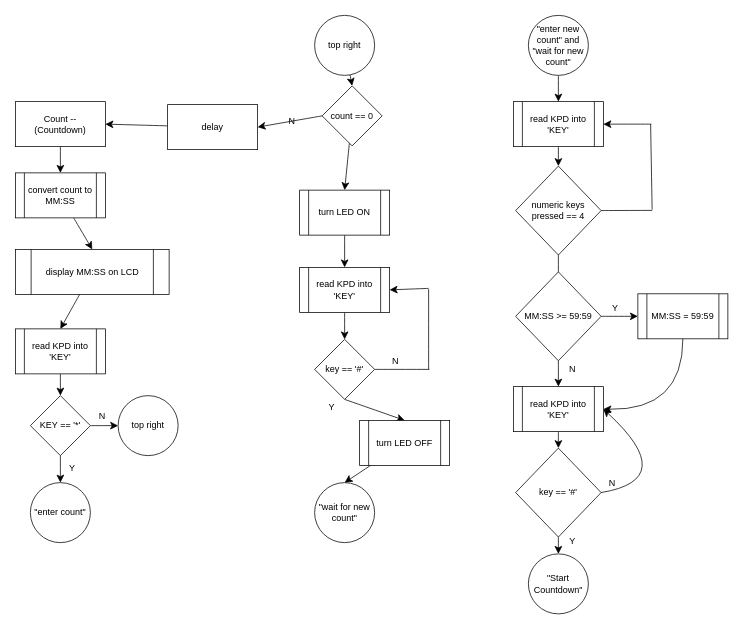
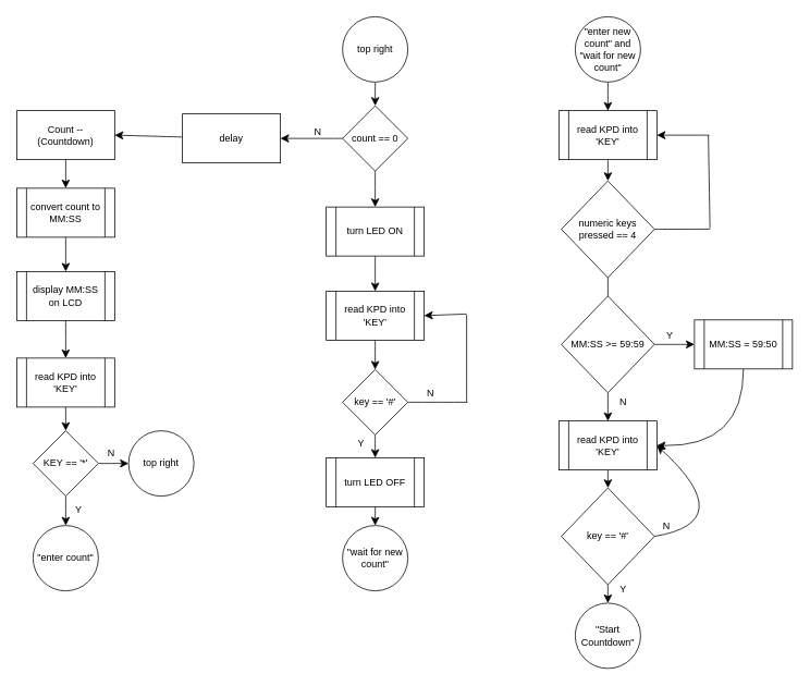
- <mxCell id="19" value="count == 0" style="rhombus;whiteSpace=wrap;html=1;" vertex="1" parent="1"><mxGeometry x="429" y="114" width="80" height="80" as="geometry" /></mxCell>
+ <mxCell id="19" value="count == 0" style="rhombus;whiteSpace=wrap;html=1;" vertex="1" parent="1"><mxGeometry x="419" y="129" width="80" height="80" as="geometry" /></mxCell>
- <mxCell id="7" value="display MM:SS on LCD" style="shape=process;whiteSpace=wrap;html=1;backgroundOutline=1;" vertex="1" parent="1"><mxGeometry x="20" y="332" width="205" height="60" as="geometry" /></mxCell>
+ <mxCell id="7" value="display MM:SS on LCD" style="shape=process;whiteSpace=wrap;html=1;backgroundOutline=1;" vertex="1" parent="1"><mxGeometry x="20" y="332" width="120" height="60" as="geometry" /></mxCell>
- <mxCell id="57" value="MM:SS = 59:59" style="shape=process;whiteSpace=wrap;html=1;backgroundOutline=1;" vertex="1" parent="1"><mxGeometry x="850" y="391.25" width="120" height="60" as="geometry" /></mxCell>
+ <mxCell id="57" value="MM:SS = 59:50" style="shape=process;whiteSpace=wrap;html=1;backgroundOutline=1;" vertex="1" parent="1"><mxGeometry x="850" y="391.25" width="120" height="60" as="geometry" /></mxCell>
- <mxCell id="32" value="turn LED OFF" style="shape=process;whiteSpace=wrap;html=1;backgroundOutline=1;" vertex="1" parent="1"><mxGeometry x="479" y="560" width="120" height="60" as="geometry" /></mxCell>
+ <mxCell id="32" value="turn LED OFF" style="shape=process;whiteSpace=wrap;html=1;backgroundOutline=1;" vertex="1" parent="1"><mxGeometry x="399" y="560" width="120" height="60" as="geometry" /></mxCell>
